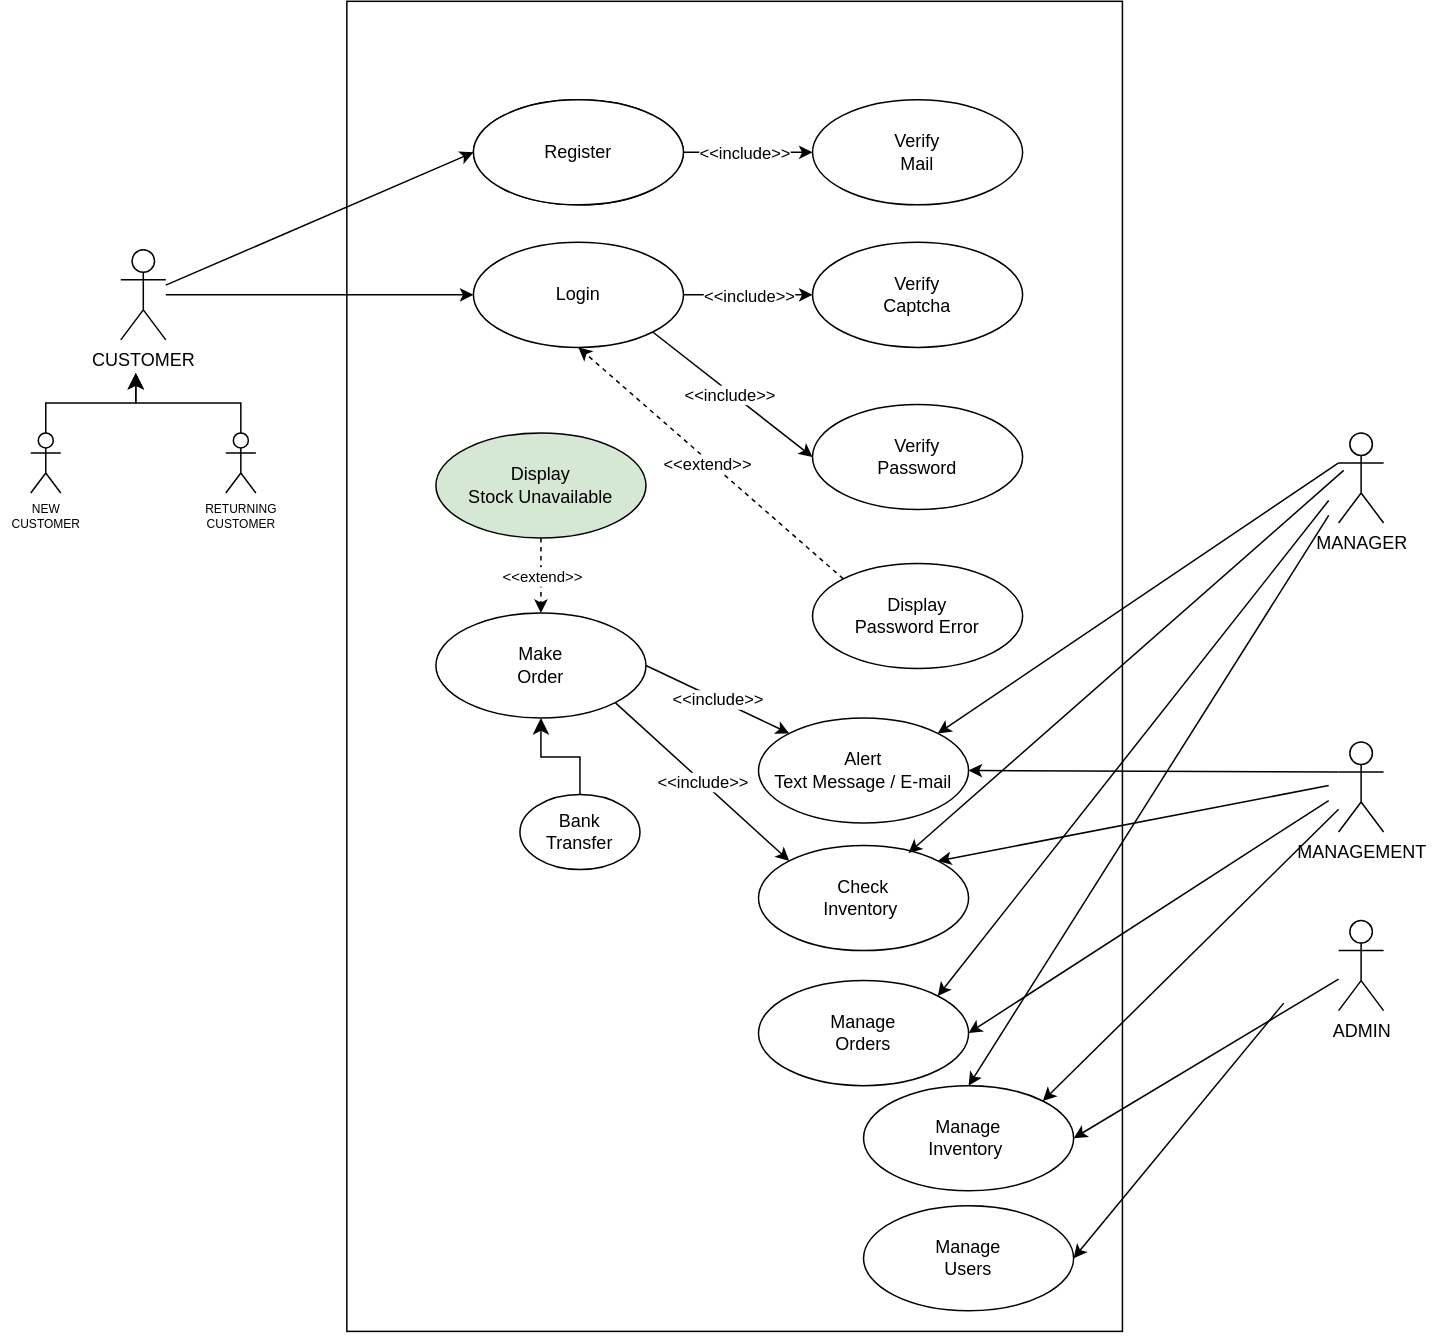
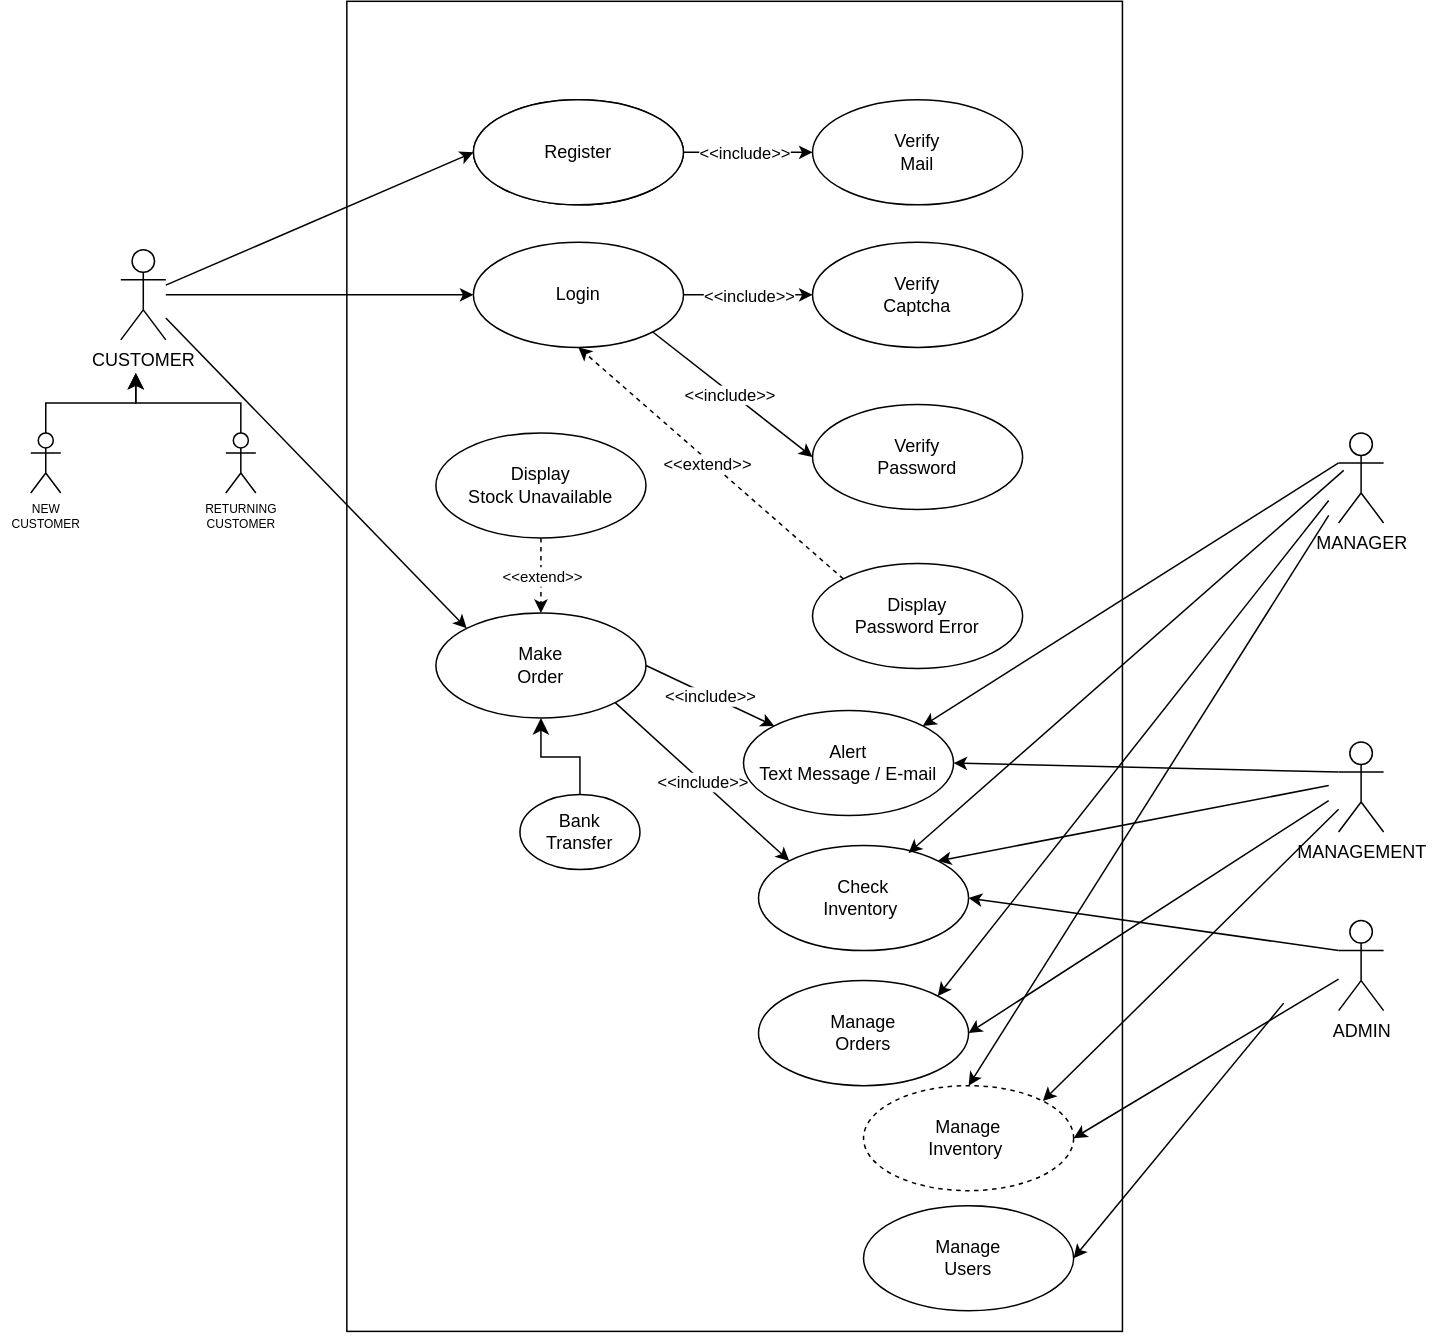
+ <mxCell id="7" value="" style="edgeStyle=none;html=1;entryX=0;entryY=0;entryDx=0;entryDy=0;" parent="1" source="8" target="10" edge="1"><mxGeometry relative="1" as="geometry"><mxPoint x="275" y="230" as="targetPoint" /></mxGeometry></mxCell>
- <mxCell id="47" value="Display&lt;br&gt;Stock Unavailable" style="ellipse;whiteSpace=wrap;html=1;fillColor=#d5e8d4;" parent="1" vertex="1"><mxGeometry x="290" y="242" width="140" height="70" as="geometry" /></mxCell>
+ <mxCell id="47" value="Display&lt;br&gt;Stock Unavailable" style="ellipse;whiteSpace=wrap;html=1;" parent="1" vertex="1"><mxGeometry x="290" y="242" width="140" height="70" as="geometry" /></mxCell>
- <mxCell id="33" value="Alert&lt;br&gt;Text Message / E-mail" style="ellipse;whiteSpace=wrap;html=1;" parent="1" vertex="1"><mxGeometry x="505" y="432" width="140" height="70" as="geometry" /></mxCell>
+ <mxCell id="33" value="Alert&lt;br&gt;Text Message / E-mail" style="ellipse;whiteSpace=wrap;html=1;" parent="1" vertex="1"><mxGeometry x="495" y="427" width="140" height="70" as="geometry" /></mxCell>
+ <mxCell id="45" value="" style="endArrow=classic;html=1;fontSize=8;entryX=1;entryY=0.5;entryDx=0;entryDy=0;exitX=0;exitY=0.333;exitDx=0;exitDy=0;exitPerimeter=0;" parent="1" source="38" target="27" edge="1"><mxGeometry width="50" height="50" relative="1" as="geometry"><mxPoint x="445" y="592" as="sourcePoint" /><mxPoint x="495" y="542" as="targetPoint" /></mxGeometry></mxCell>
- <mxCell id="30" value="Manage&lt;br&gt;Inventory&amp;nbsp;" style="ellipse;whiteSpace=wrap;html=1;" parent="1" vertex="1"><mxGeometry x="575" y="677" width="140" height="70" as="geometry" /></mxCell>
+ <mxCell id="30" value="Manage&lt;br&gt;Inventory&amp;nbsp;" style="ellipse;whiteSpace=wrap;html=1;dashed=1;" parent="1" vertex="1"><mxGeometry x="575" y="677" width="140" height="70" as="geometry" /></mxCell>
